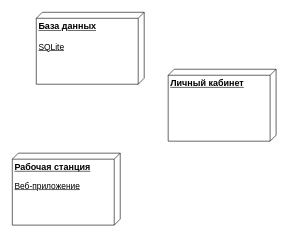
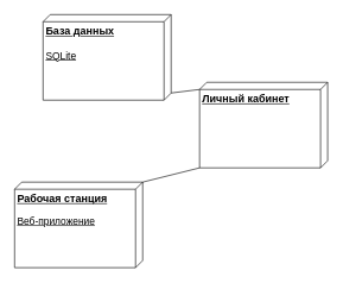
+ <mxCell id="6" value="" style="endArrow=none;html=1;rounded=0;entryX=0;entryY=0;entryDx=10;entryDy=180;entryPerimeter=0;exitX=0;exitY=0;exitDx=110;exitDy=0;exitPerimeter=0;" edge="1" parent="1" source="2" target="4"><mxGeometry width="50" height="50" relative="1" as="geometry"><mxPoint x="110" y="245" as="sourcePoint" /><mxPoint x="160" y="195" as="targetPoint" /></mxGeometry></mxCell>
+ <mxCell id="5" value="" style="endArrow=none;html=1;rounded=0;exitX=0;exitY=0;exitDx=0;exitDy=0;exitPerimeter=0;entryX=1;entryY=1;entryDx=0;entryDy=0;entryPerimeter=0;" edge="1" parent="1" source="3" target="4"><mxGeometry width="50" height="50" relative="1" as="geometry"><mxPoint x="340" y="375" as="sourcePoint" /><mxPoint x="390" y="325" as="targetPoint" /></mxGeometry></mxCell>
